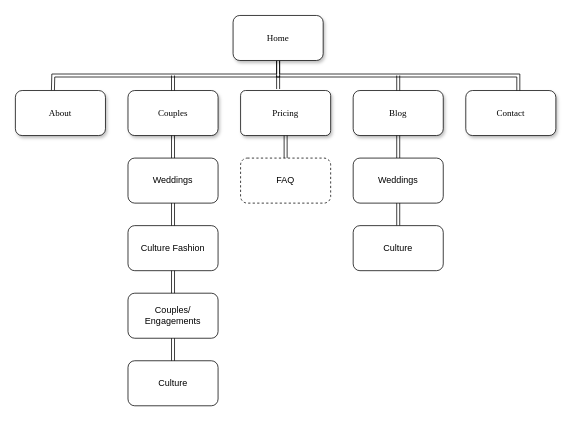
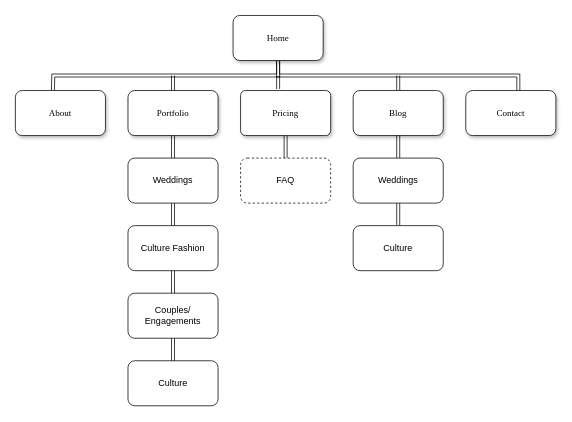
- <mxCell id="7" value="&lt;span&gt;Couples&lt;/span&gt;" style="whiteSpace=wrap;html=1;rounded=1;shadow=1;labelBackgroundColor=none;strokeWidth=1;fontFamily=Verdana;fontSize=12;align=center;" parent="1" vertex="1"><mxGeometry x="170" y="120" width="120" height="60" as="geometry" /></mxCell>
+ <mxCell id="7" value="&lt;span&gt;Portfolio&lt;/span&gt;" style="whiteSpace=wrap;html=1;rounded=1;shadow=1;labelBackgroundColor=none;strokeWidth=1;fontFamily=Verdana;fontSize=12;align=center;" parent="1" vertex="1"><mxGeometry x="170" y="120" width="120" height="60" as="geometry" /></mxCell>
